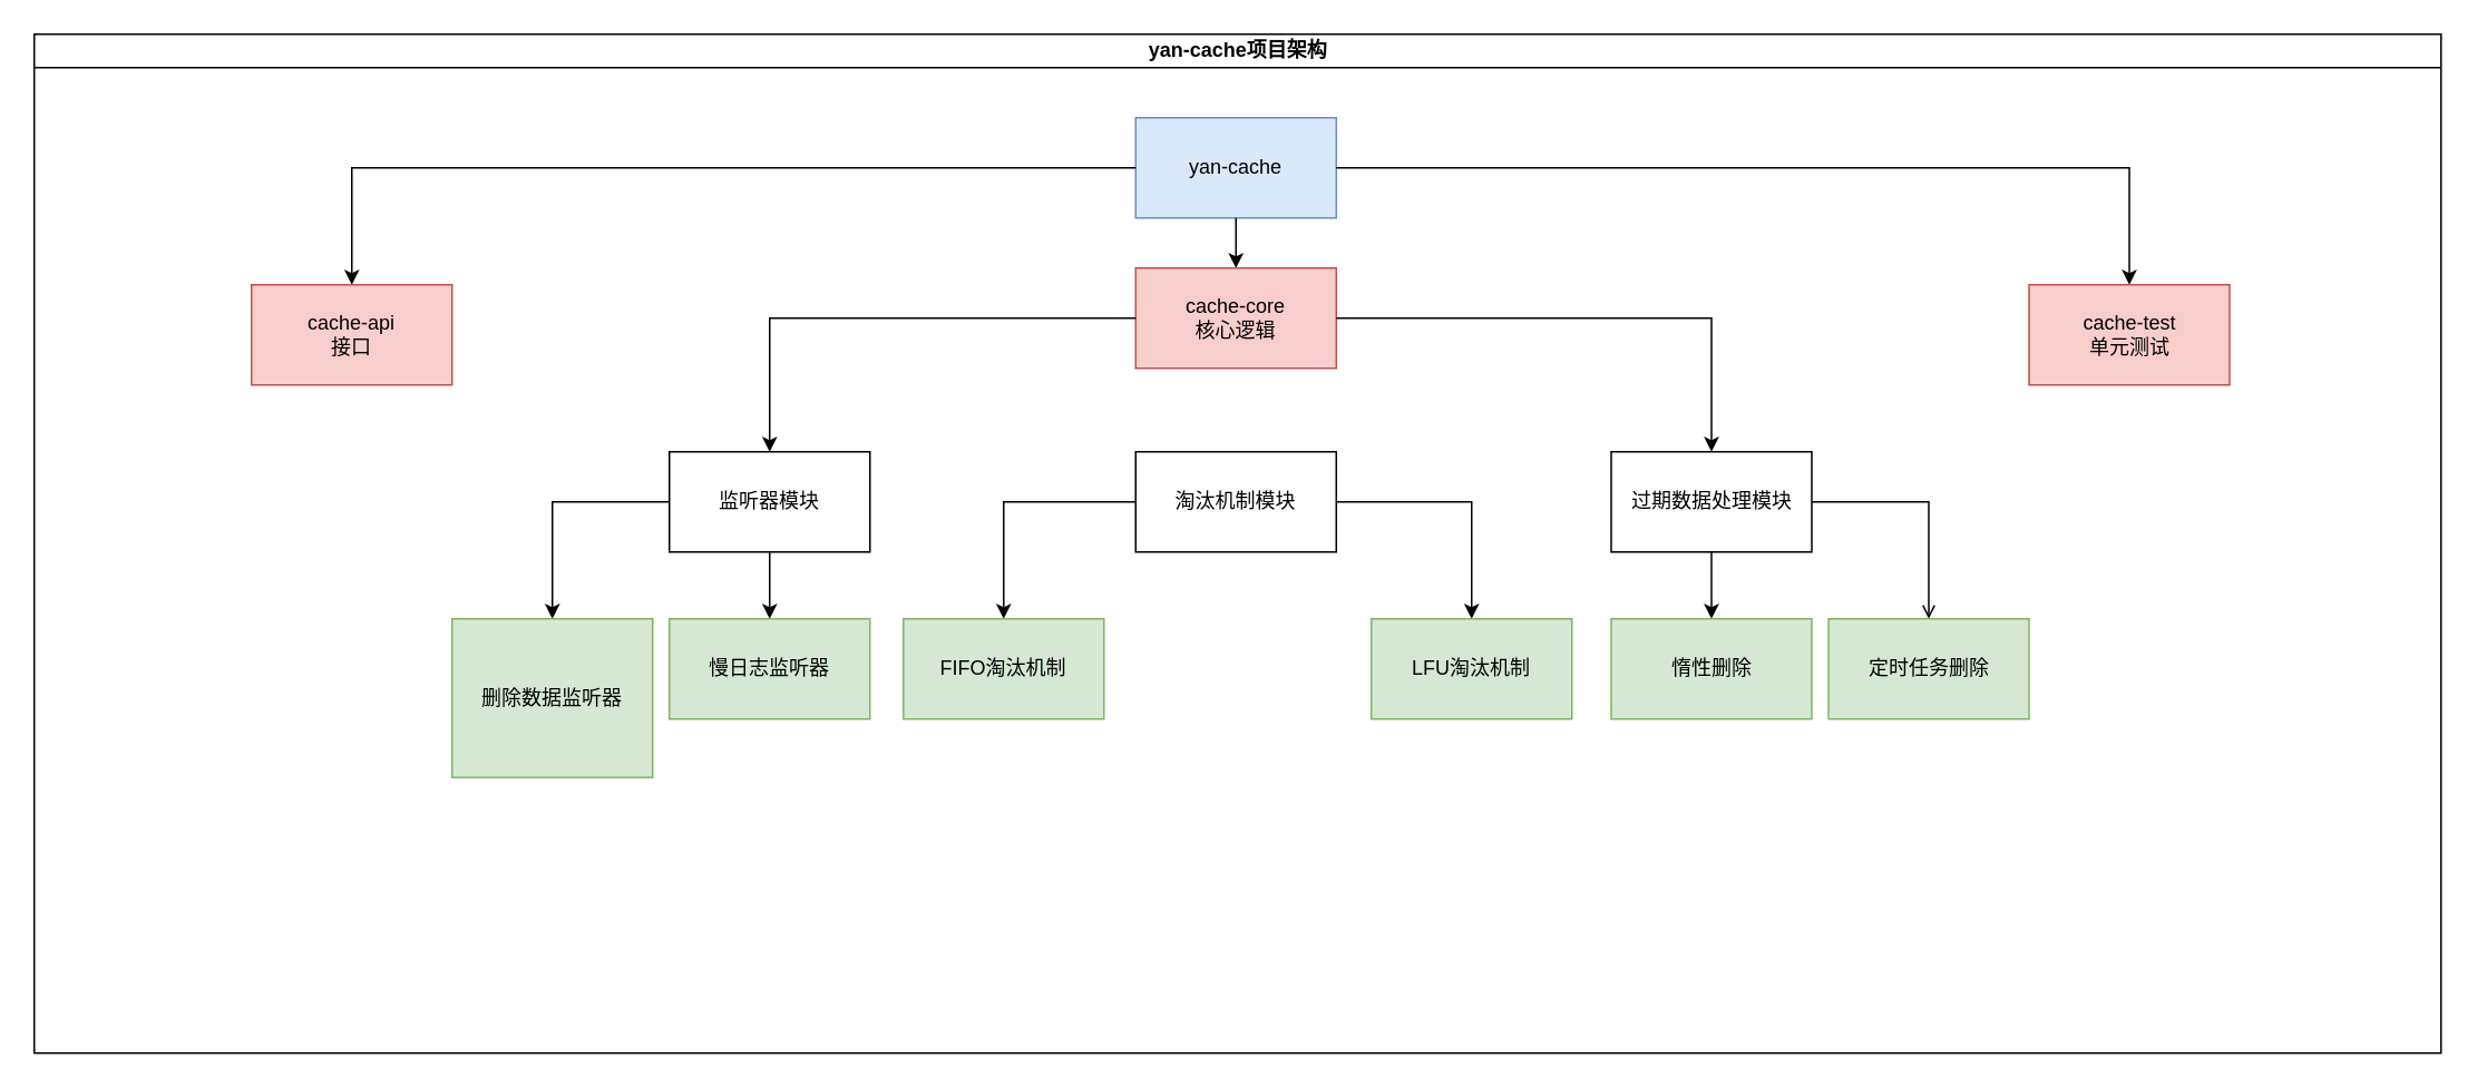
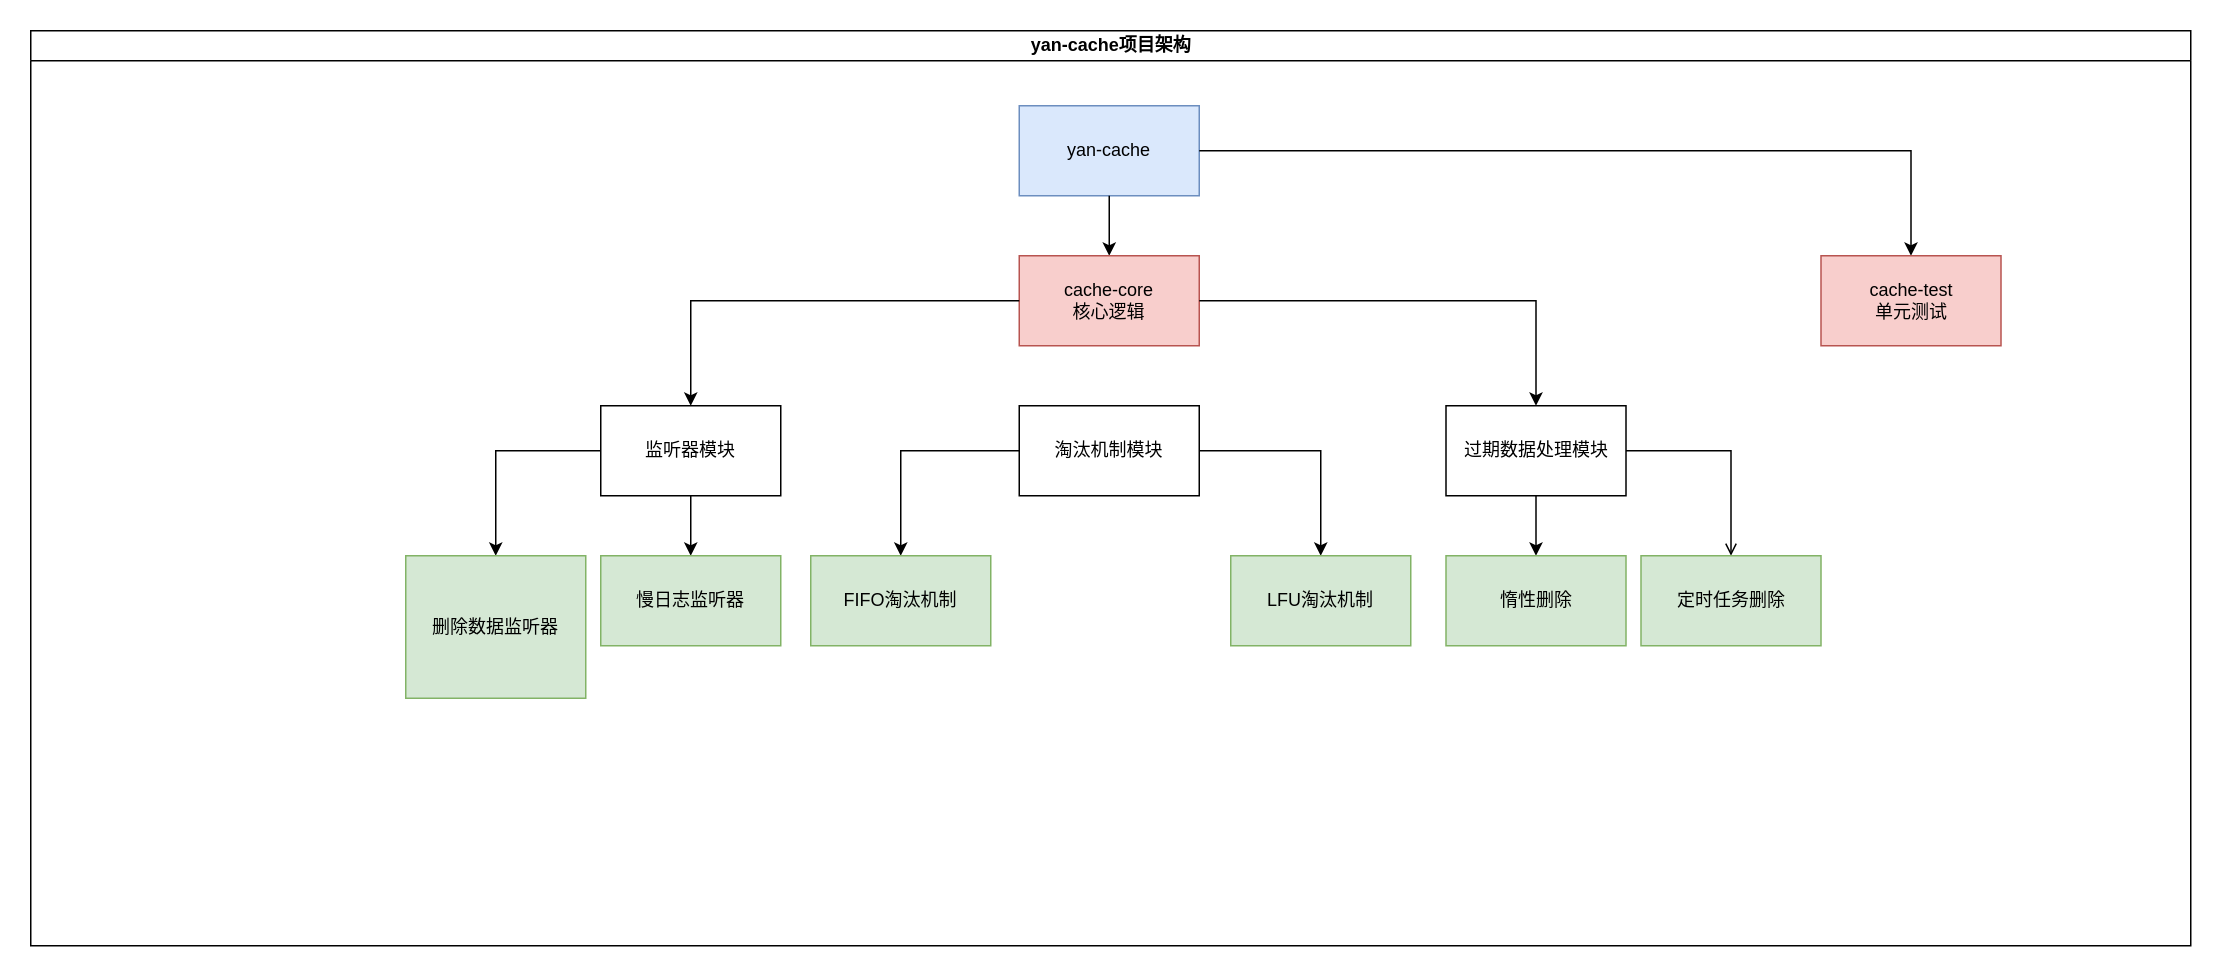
- <mxCell id="4" value="" style="edgeStyle=orthogonalEdgeStyle;rounded=0;orthogonalLoop=1;jettySize=auto;html=1;" edge="1" source="3" target="5" parent="2"><mxGeometry relative="1" as="geometry" /></mxCell>
- <mxCell id="7" value="cache-core&lt;br&gt;核心逻辑" style="rounded=0;whiteSpace=wrap;html=1;fillColor=#f8cecc;strokeColor=#b85450;" vertex="1" parent="2"><mxGeometry x="659" y="140" width="120" height="60" as="geometry" /></mxCell>
+ <mxCell id="7" value="cache-core&lt;br&gt;核心逻辑" style="rounded=0;whiteSpace=wrap;html=1;fillColor=#f8cecc;strokeColor=#b85450;" vertex="1" parent="2"><mxGeometry x="659" y="150" width="120" height="60" as="geometry" /></mxCell>
- <mxCell id="5" value="cache-api&lt;br&gt;接口" style="rounded=0;whiteSpace=wrap;html=1;fillColor=#f8cecc;strokeColor=#b85450;" vertex="1" parent="2"><mxGeometry x="130" y="150" width="120" height="60" as="geometry" /></mxCell>
